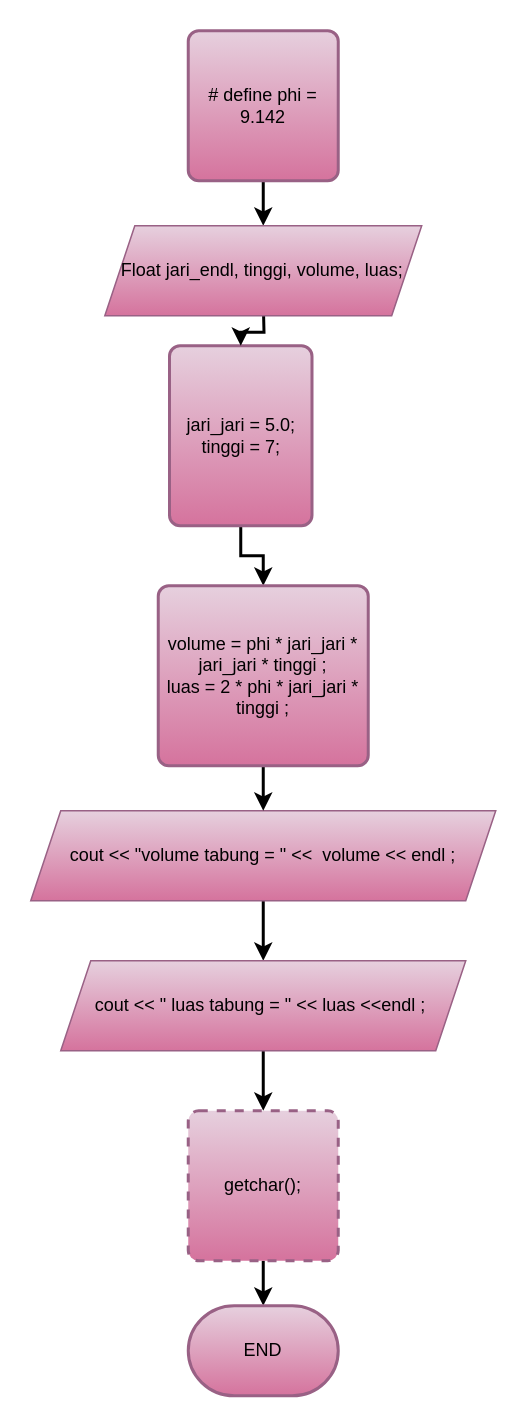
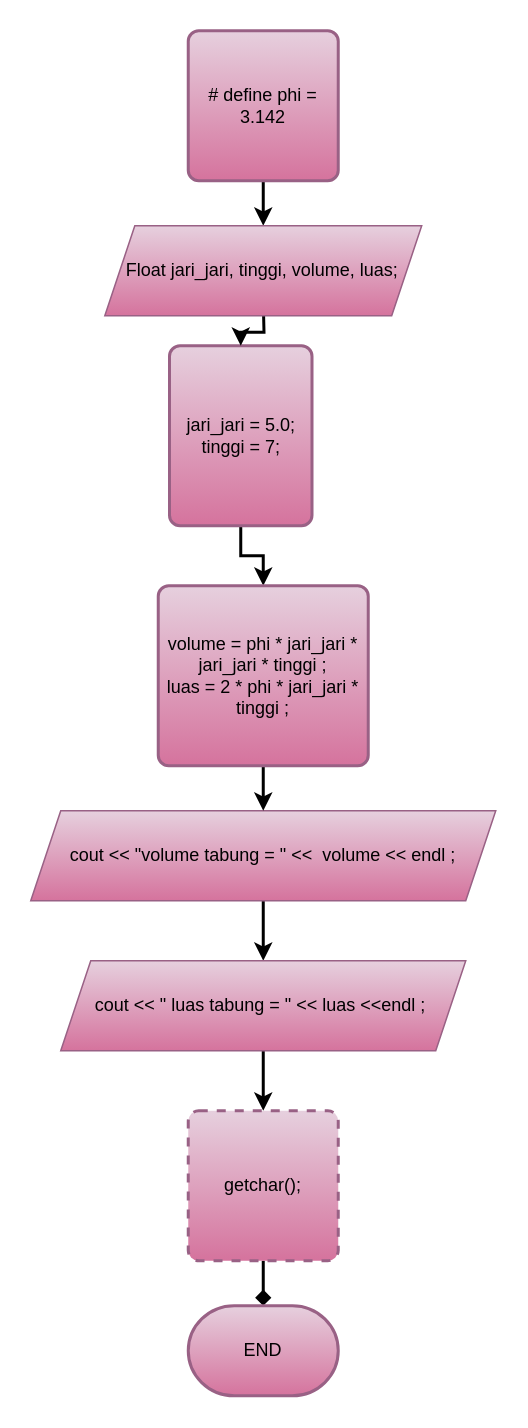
- <mxCell id="15" value="# define phi = 9.142" style="rounded=1;whiteSpace=wrap;html=1;absoluteArcSize=1;arcSize=14;strokeWidth=2;fillColor=#e6d0de;gradientColor=#d5739d;strokeColor=#996185;" vertex="1" parent="1"><mxGeometry x="125" y="20" width="100" height="100" as="geometry" /></mxCell>
+ <mxCell id="15" value="# define phi = 3.142" style="rounded=1;whiteSpace=wrap;html=1;absoluteArcSize=1;arcSize=14;strokeWidth=2;fillColor=#e6d0de;gradientColor=#d5739d;strokeColor=#996185;" vertex="1" parent="1"><mxGeometry x="125" y="20" width="100" height="100" as="geometry" /></mxCell>
- <mxCell id="16" value="Float jari_endl, tinggi, volume, luas;" style="shape=parallelogram;perimeter=parallelogramPerimeter;whiteSpace=wrap;html=1;fixedSize=1;fillColor=#e6d0de;gradientColor=#d5739d;strokeColor=#996185;" vertex="1" parent="1"><mxGeometry x="69.38" y="150" width="211.25" height="60" as="geometry" /></mxCell>
+ <mxCell id="16" value="Float jari_jari, tinggi, volume, luas;" style="shape=parallelogram;perimeter=parallelogramPerimeter;whiteSpace=wrap;html=1;fixedSize=1;fillColor=#e6d0de;gradientColor=#d5739d;strokeColor=#996185;" vertex="1" parent="1"><mxGeometry x="69.38" y="150" width="211.25" height="60" as="geometry" /></mxCell>
- <mxCell id="11" value="" style="edgeStyle=orthogonalEdgeStyle;rounded=0;orthogonalLoop=1;jettySize=auto;html=1;strokeWidth=2;" edge="1" parent="1" source="12" target="13"><mxGeometry relative="1" as="geometry" /></mxCell>
+ <mxCell id="11" value="" style="edgeStyle=orthogonalEdgeStyle;rounded=0;orthogonalLoop=1;jettySize=auto;html=1;strokeWidth=2;endArrow=diamond;" edge="1" parent="1" source="12" target="13"><mxGeometry relative="1" as="geometry" /></mxCell>
